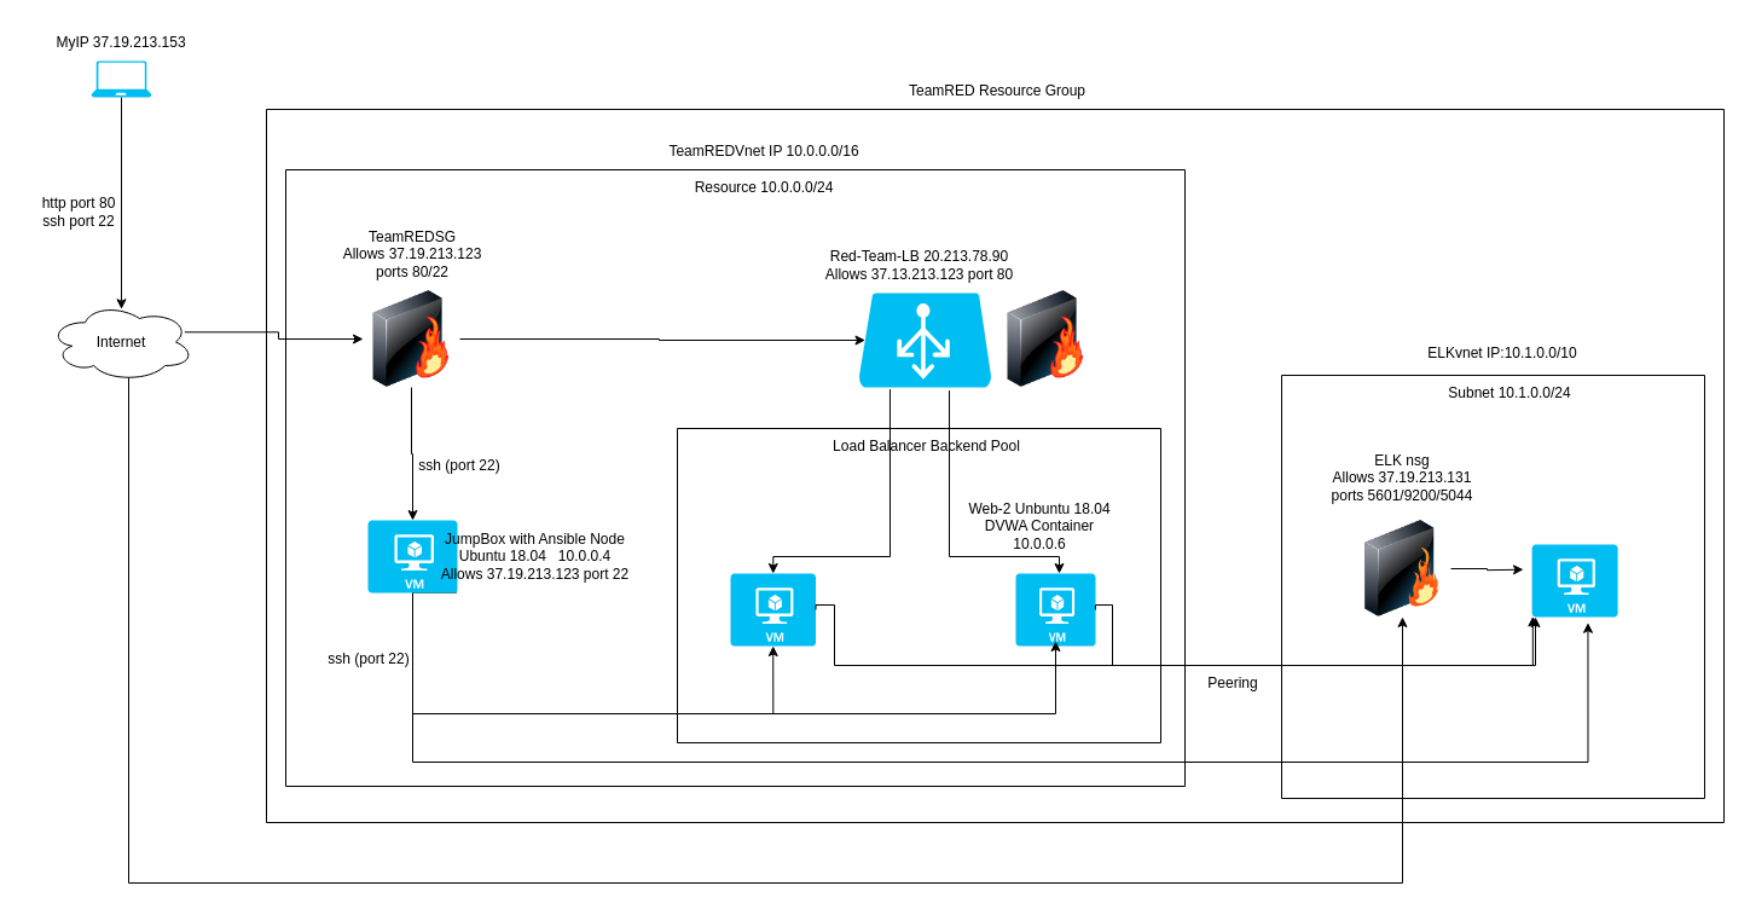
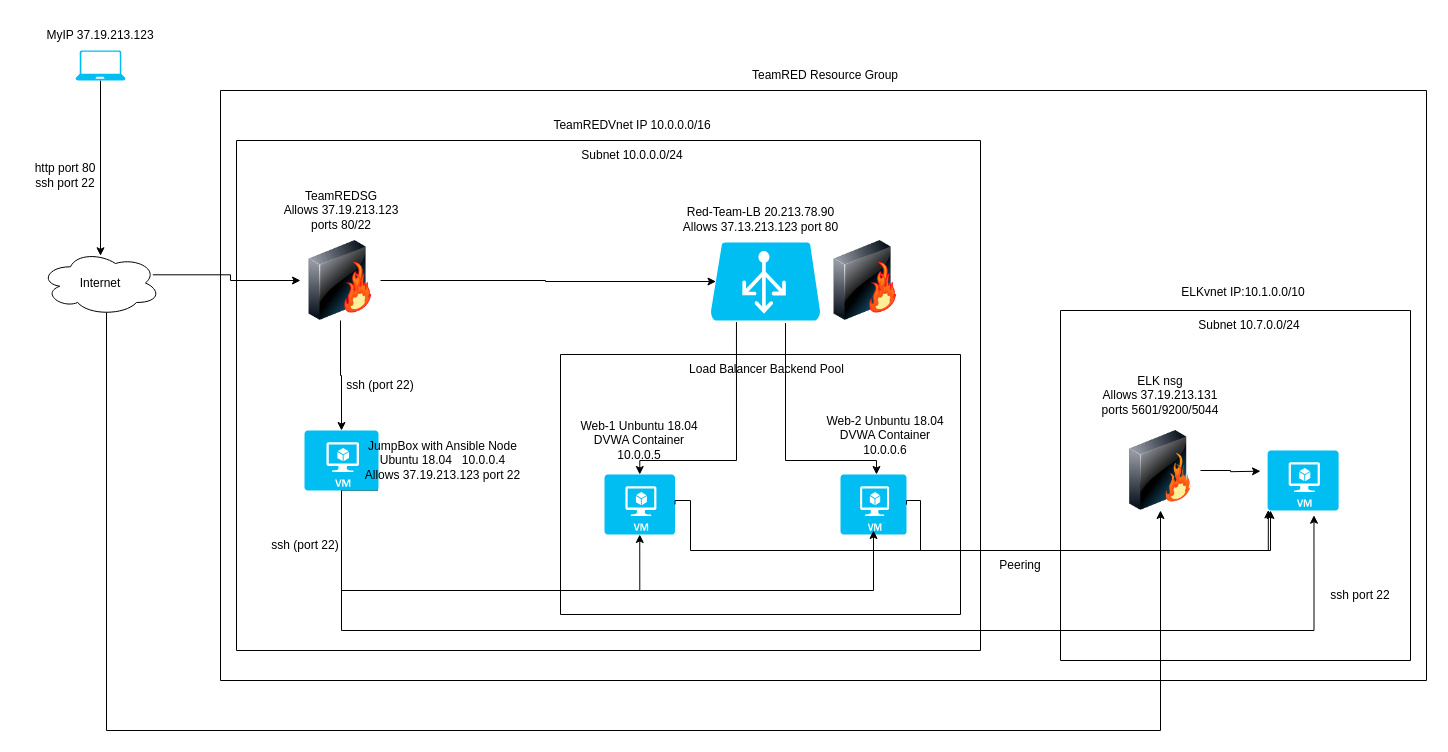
- <mxCell id="45" value="MyIP 37.19.213.153" style="text;html=1;strokeColor=none;fillColor=none;align=center;verticalAlign=middle;whiteSpace=wrap;rounded=0;" vertex="1" parent="1"><mxGeometry x="20" y="20" width="160" height="30" as="geometry" /></mxCell>
+ <mxCell id="45" value="MyIP 37.19.213.123" style="text;html=1;strokeColor=none;fillColor=none;align=center;verticalAlign=middle;whiteSpace=wrap;rounded=0;" vertex="1" parent="1"><mxGeometry x="20" y="20" width="160" height="30" as="geometry" /></mxCell>
- <mxCell id="31" value="Resource 10.0.0.0/24" style="text;html=1;strokeColor=none;fillColor=none;align=center;verticalAlign=middle;whiteSpace=wrap;rounded=0;" vertex="1" parent="13"><mxGeometry x="314" y="50" width="196" height="30" as="geometry" /></mxCell>
+ <mxCell id="31" value="Subnet 10.0.0.0/24" style="text;html=1;strokeColor=none;fillColor=none;align=center;verticalAlign=middle;whiteSpace=wrap;rounded=0;" vertex="1" parent="13"><mxGeometry x="314" y="50" width="196" height="30" as="geometry" /></mxCell>
- <mxCell id="28" value="Subnet 10.1.0.0/24" style="text;html=1;strokeColor=none;fillColor=none;align=center;verticalAlign=middle;whiteSpace=wrap;rounded=0;" vertex="1" parent="23"><mxGeometry x="89" width="200" height="30" as="geometry" /></mxCell>
+ <mxCell id="28" value="Subnet 10.7.0.0/24" style="text;html=1;strokeColor=none;fillColor=none;align=center;verticalAlign=middle;whiteSpace=wrap;rounded=0;" vertex="1" parent="23"><mxGeometry x="89" width="200" height="30" as="geometry" /></mxCell>
- <mxCell id="20" value="Web-2 Unbuntu 18.04&lt;br&gt;DVWA Container&lt;br&gt;10.0.0.6" style="text;html=1;strokeColor=none;fillColor=none;align=center;verticalAlign=middle;whiteSpace=wrap;rounded=0;" vertex="1" parent="15"><mxGeometry x="235" y="56" width="130" height="50" as="geometry" /></mxCell>
+ <mxCell id="20" value="Web-2 Unbuntu 18.04&lt;br&gt;DVWA Container&lt;br&gt;10.0.0.6" style="text;html=1;strokeColor=none;fillColor=none;align=center;verticalAlign=middle;whiteSpace=wrap;rounded=0;" vertex="1" parent="15"><mxGeometry x="260" y="56" width="130" height="50" as="geometry" /></mxCell>
+ <mxCell id="19" value="Web-1 Unbuntu 18.04&lt;br&gt;DVWA Container&lt;br&gt;10.0.0.5" style="text;html=1;strokeColor=none;fillColor=none;align=center;verticalAlign=middle;whiteSpace=wrap;rounded=0;" vertex="1" parent="15"><mxGeometry x="14.25" y="56" width="130" height="60" as="geometry" /></mxCell>
+ <mxCell id="29" value="ssh port 22" style="text;html=1;strokeColor=none;fillColor=none;align=center;verticalAlign=middle;whiteSpace=wrap;rounded=0;" vertex="1" parent="23"><mxGeometry x="250" y="270" width="100" height="30" as="geometry" /></mxCell>
